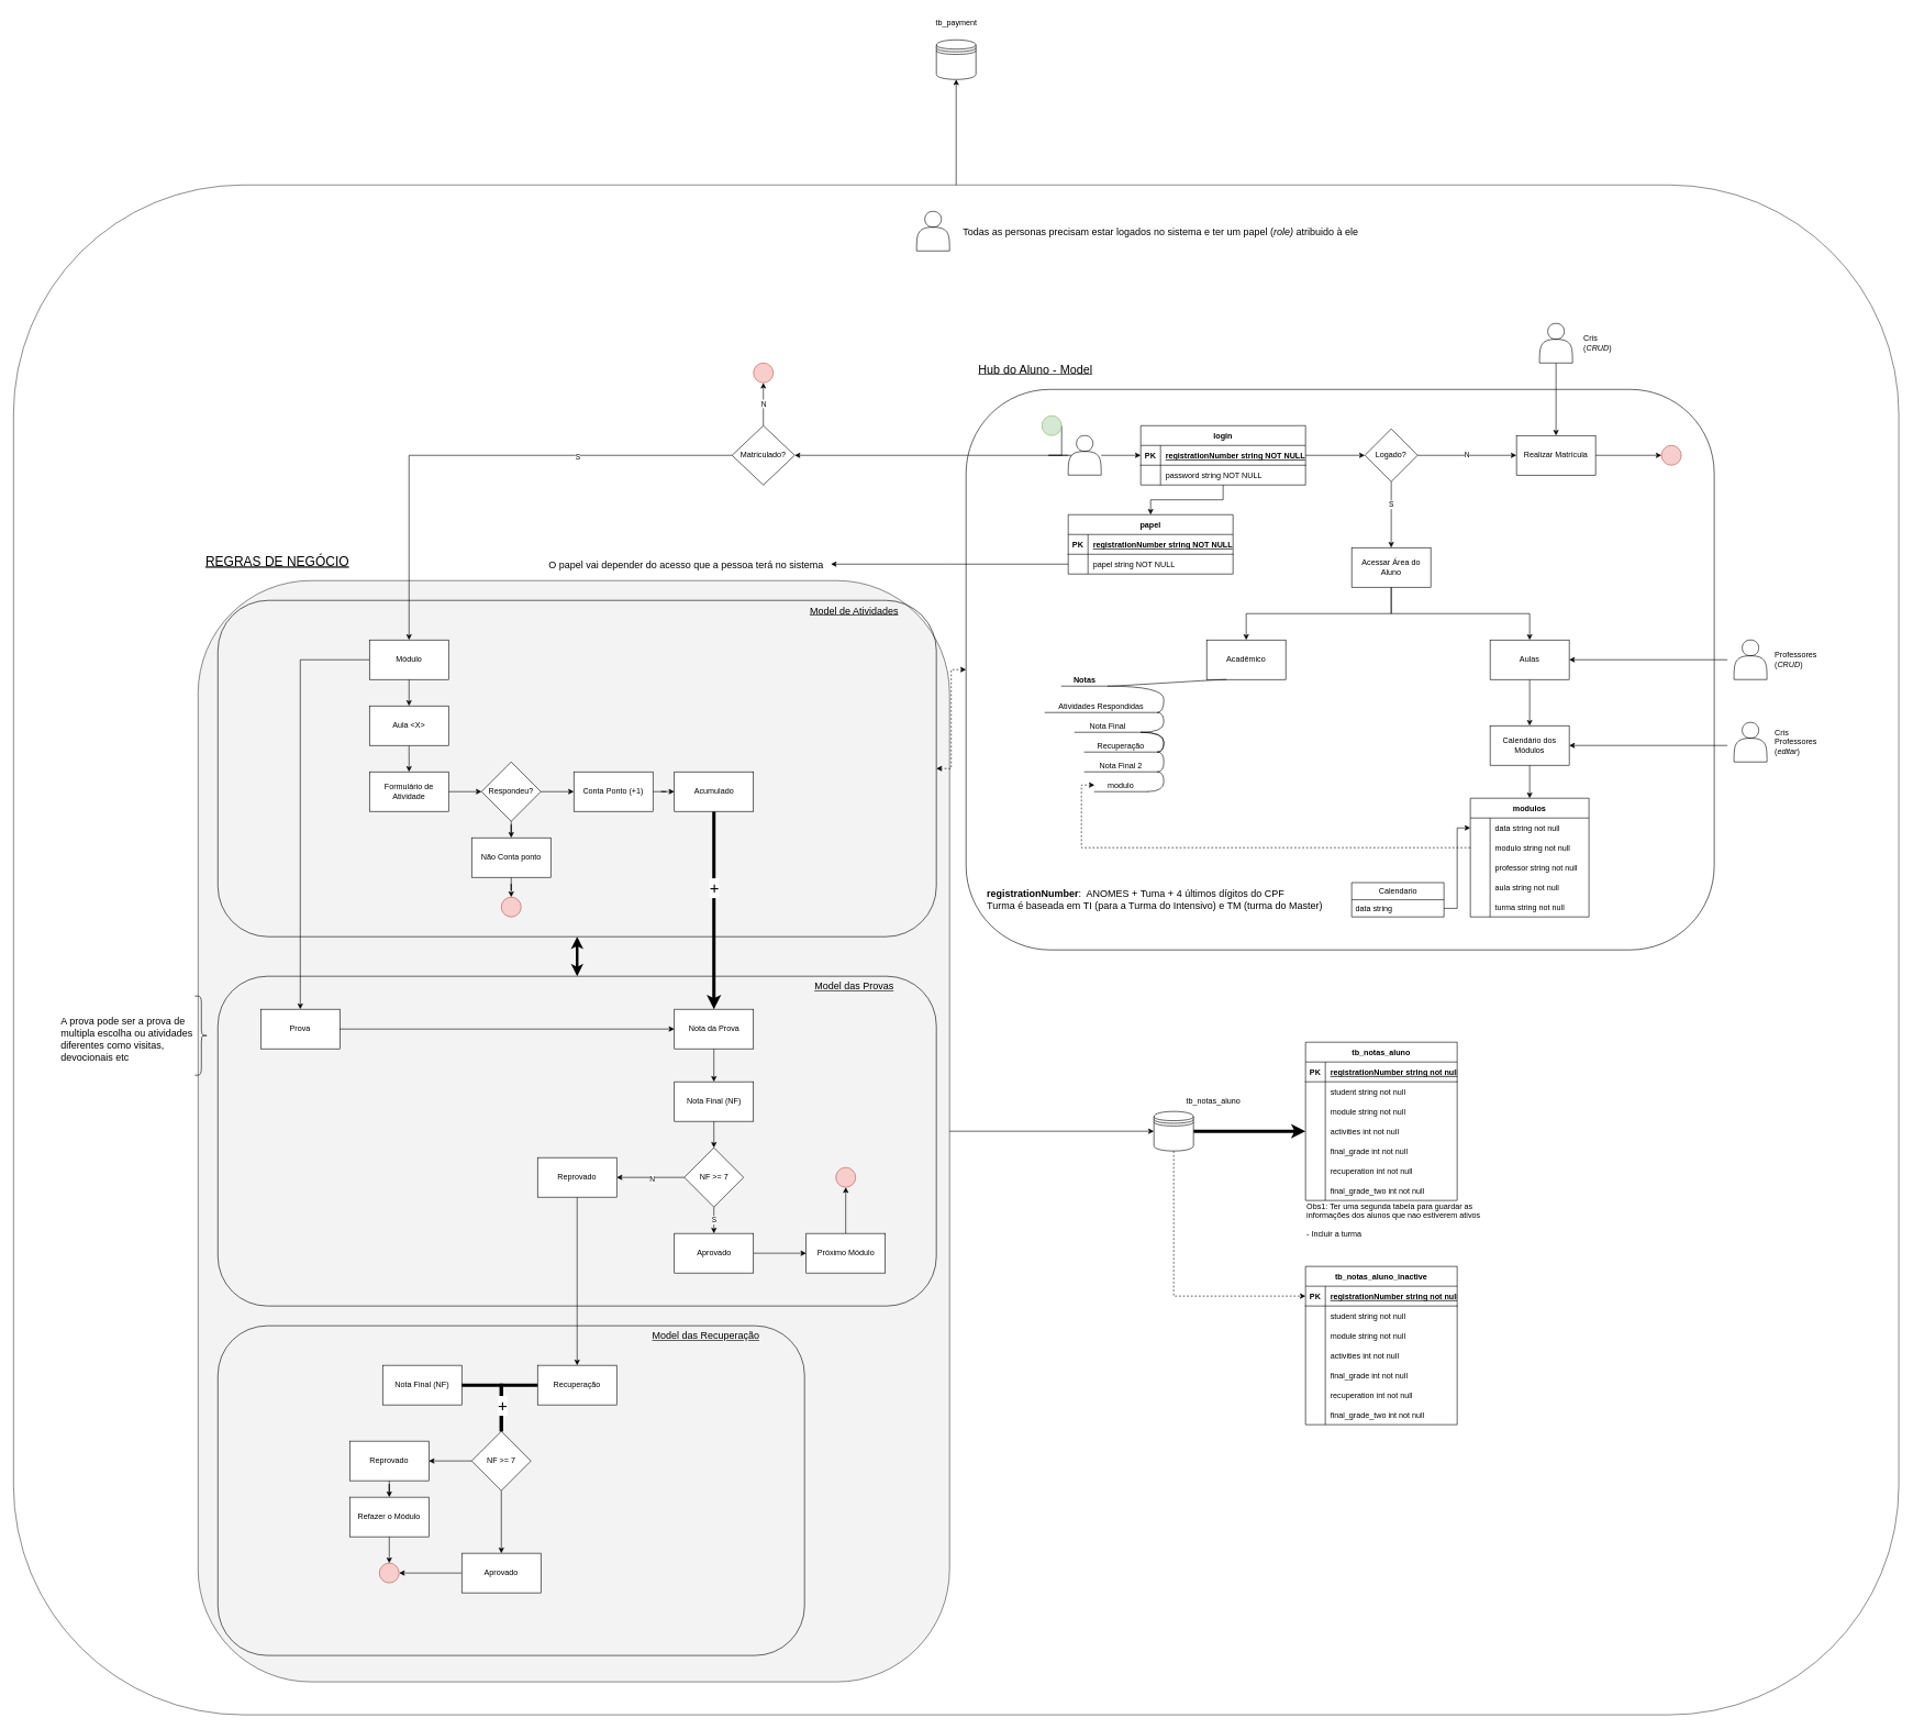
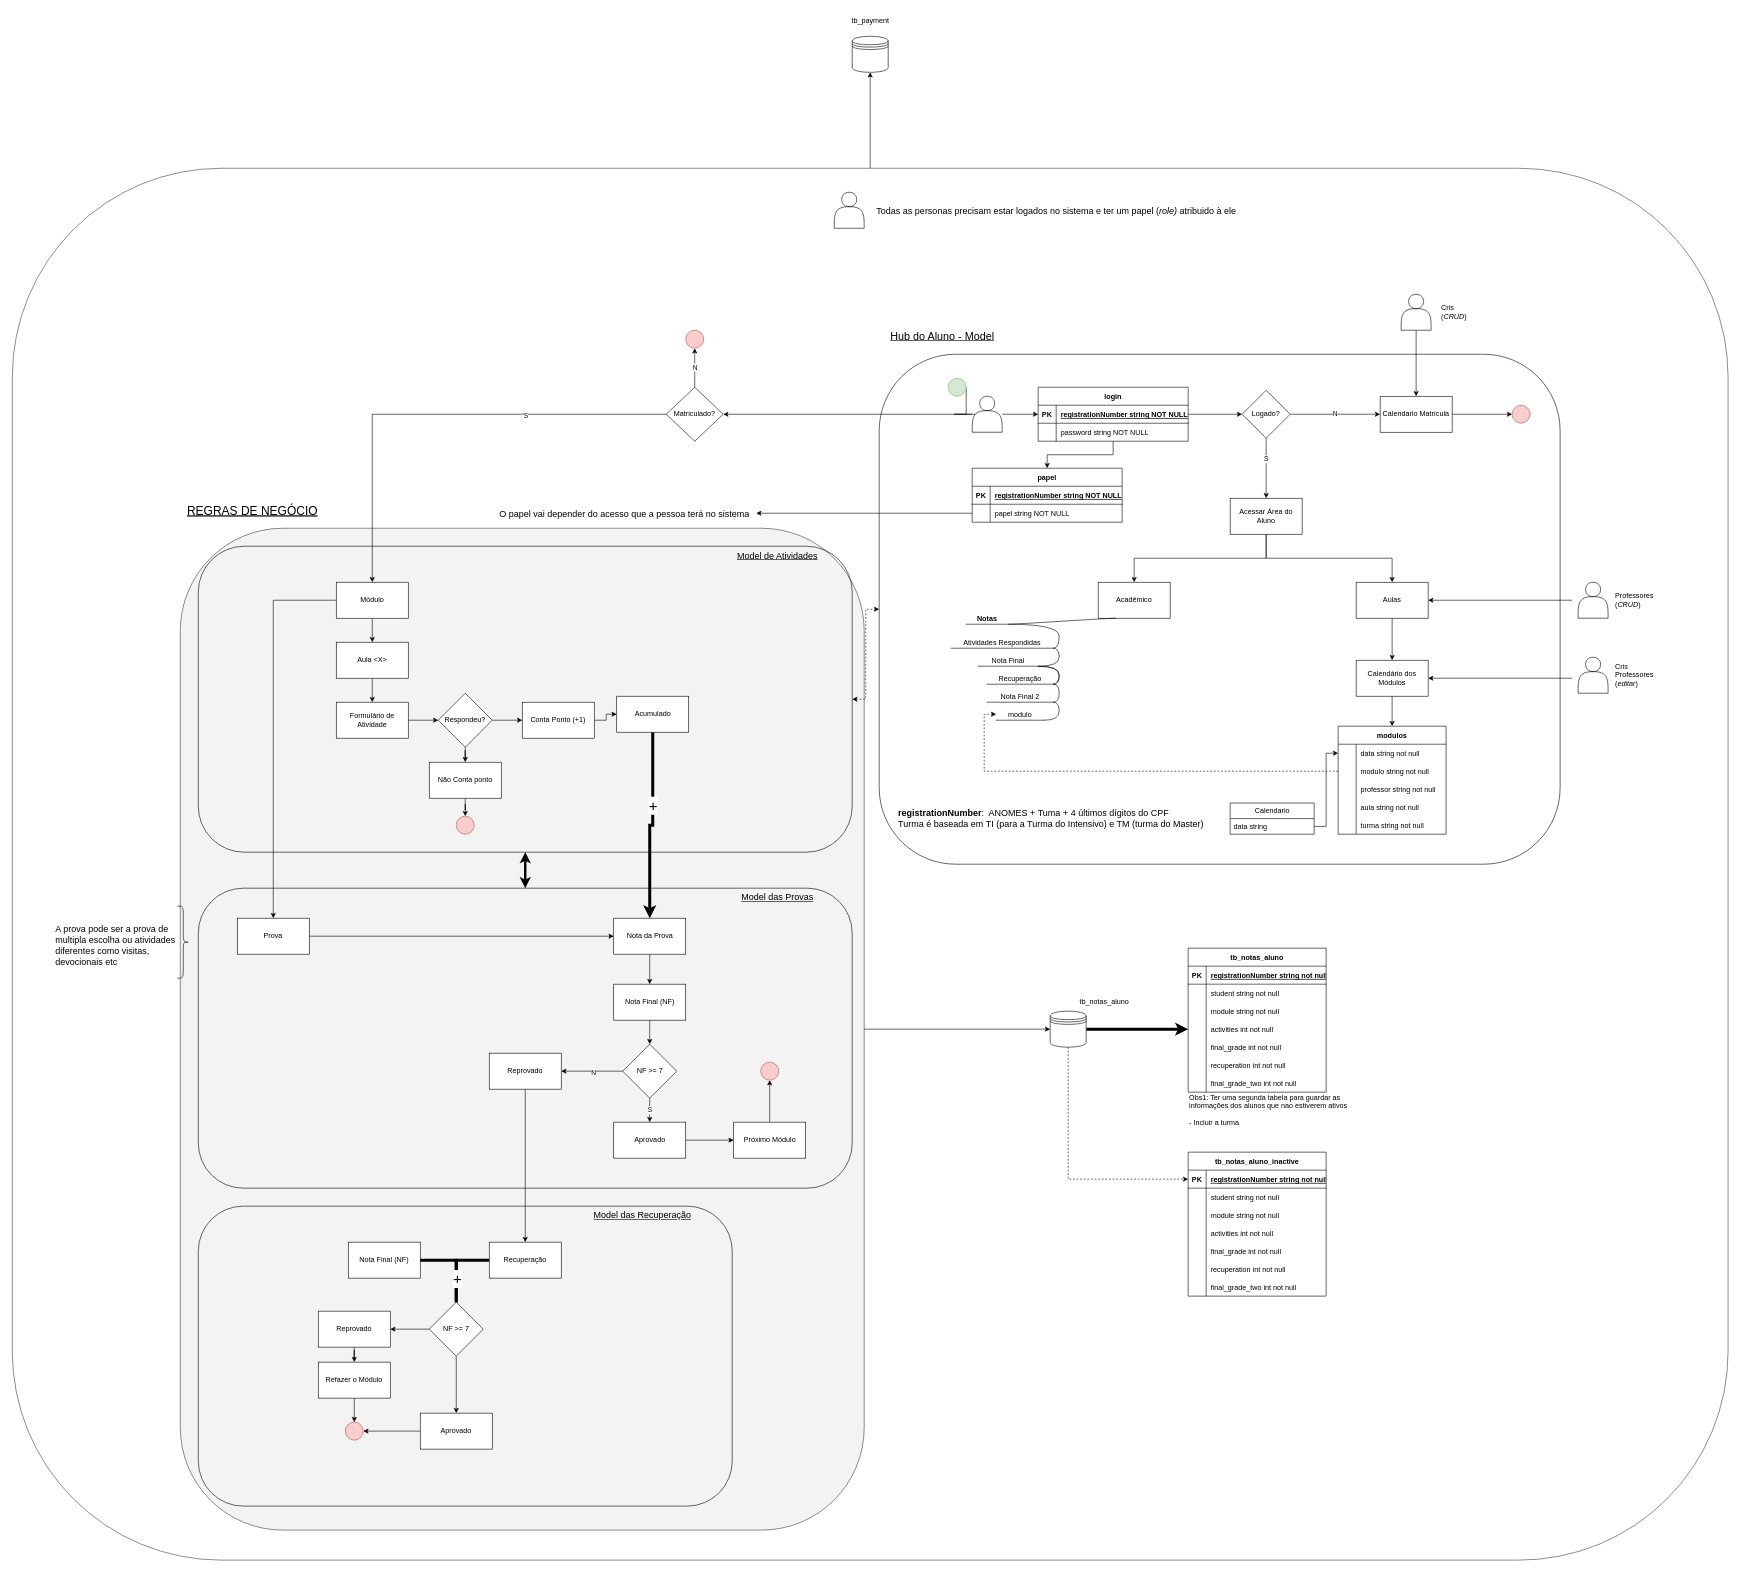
- <mxCell id="23" value="Realizar Matrícula" style="rounded=0;whiteSpace=wrap;html=1;" parent="1" vertex="1"><mxGeometry x="2300" y="660" width="120" height="60" as="geometry" /></mxCell>
+ <mxCell id="23" value="Calendario Matrícula" style="rounded=0;whiteSpace=wrap;html=1;" parent="1" vertex="1"><mxGeometry x="2300" y="660" width="120" height="60" as="geometry" /></mxCell>
- <mxCell id="115" value="Acumulado" style="whiteSpace=wrap;html=1;rounded=0;" parent="1" vertex="1"><mxGeometry x="1022.5" y="1170" width="120" height="60" as="geometry" /></mxCell>
+ <mxCell id="115" value="Acumulado" style="whiteSpace=wrap;html=1;rounded=0;" parent="1" vertex="1"><mxGeometry x="1027.5" y="1160" width="120" height="60" as="geometry" /></mxCell>
